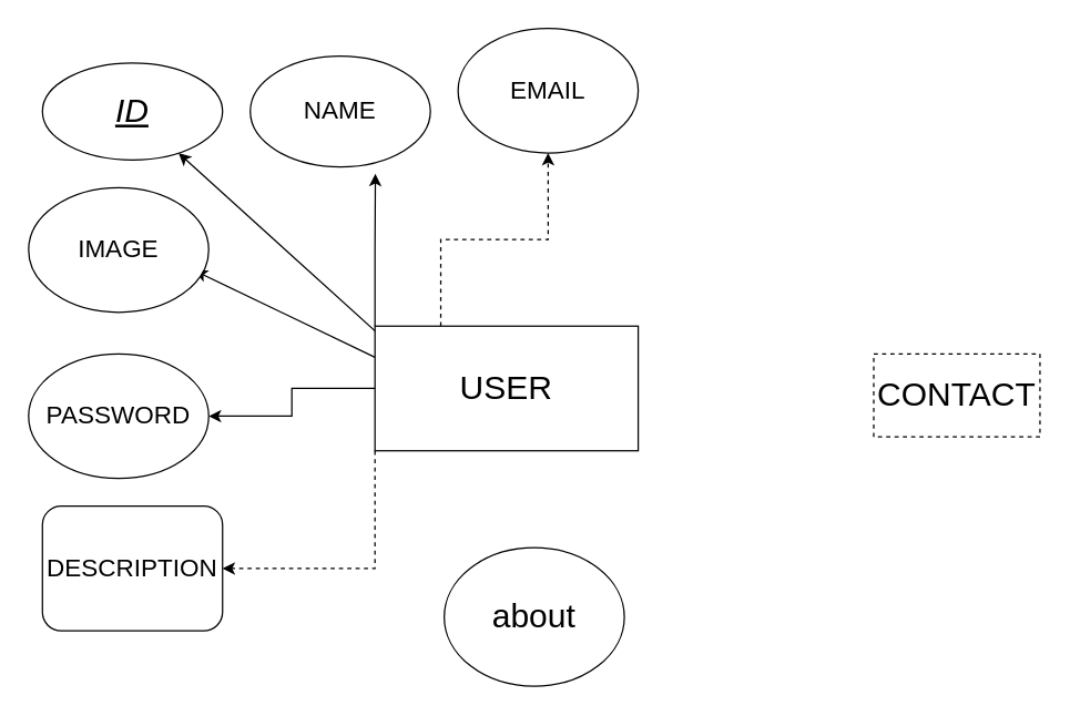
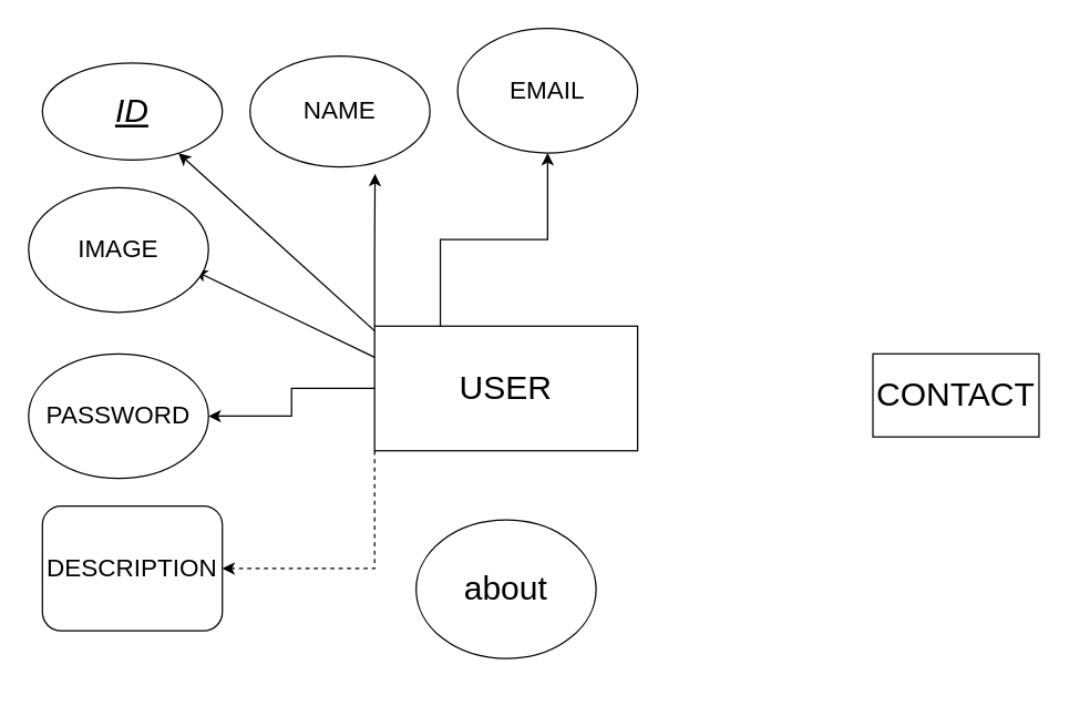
- <mxCell id="4" style="edgeStyle=orthogonalEdgeStyle;rounded=0;orthogonalLoop=1;jettySize=auto;html=1;exitX=0.25;exitY=0;exitDx=0;exitDy=0;entryX=0.5;entryY=1;entryDx=0;entryDy=0;dashed=1;" edge="1" parent="1" source="8" target="13"><mxGeometry relative="1" as="geometry" /></mxCell>
+ <mxCell id="4" style="edgeStyle=orthogonalEdgeStyle;rounded=0;orthogonalLoop=1;jettySize=auto;html=1;exitX=0.25;exitY=0;exitDx=0;exitDy=0;entryX=0.5;entryY=1;entryDx=0;entryDy=0;" edge="1" parent="1" source="8" target="13"><mxGeometry relative="1" as="geometry" /></mxCell>
- <mxCell id="9" value="&lt;font style=&quot;font-size: 24px;&quot;&gt;CONTACT&lt;/font&gt;" style="rounded=0;whiteSpace=wrap;html=1;dashed=1;" vertex="1" parent="1"><mxGeometry x="630" y="255" width="120" height="60" as="geometry" /></mxCell>
+ <mxCell id="9" value="&lt;font style=&quot;font-size: 24px;&quot;&gt;CONTACT&lt;/font&gt;" style="rounded=0;whiteSpace=wrap;html=1;" vertex="1" parent="1"><mxGeometry x="630" y="255" width="120" height="60" as="geometry" /></mxCell>
- <mxCell id="16" value="&lt;font style=&quot;font-size: 24px;&quot;&gt;about&lt;/font&gt;" style="ellipse;whiteSpace=wrap;html=1;" vertex="1" parent="1"><mxGeometry x="320" y="395" width="130" height="100" as="geometry" /></mxCell>
+ <mxCell id="16" value="&lt;font style=&quot;font-size: 24px;&quot;&gt;about&lt;/font&gt;" style="ellipse;whiteSpace=wrap;html=1;" vertex="1" parent="1"><mxGeometry x="300" y="375" width="130" height="100" as="geometry" /></mxCell>
